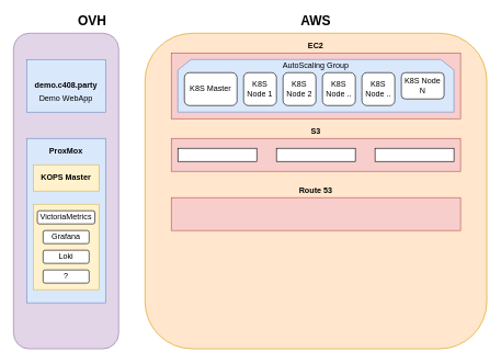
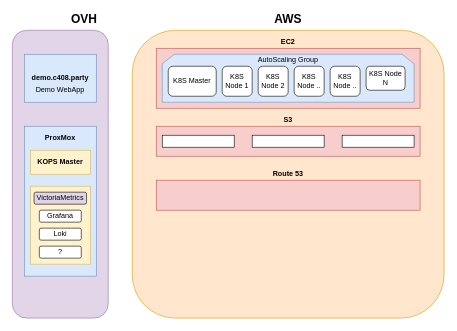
- <mxCell id="11" value="VictoriaMetrics" style="rounded=1;whiteSpace=wrap;html=1;" vertex="1" parent="1"><mxGeometry x="56.25" y="320" width="87.5" height="20" as="geometry" /></mxCell>
+ <mxCell id="11" value="VictoriaMetrics" style="rounded=1;whiteSpace=wrap;html=1;fillColor=#e1d5e7;" vertex="1" parent="1"><mxGeometry x="56.25" y="320" width="87.5" height="20" as="geometry" /></mxCell>
